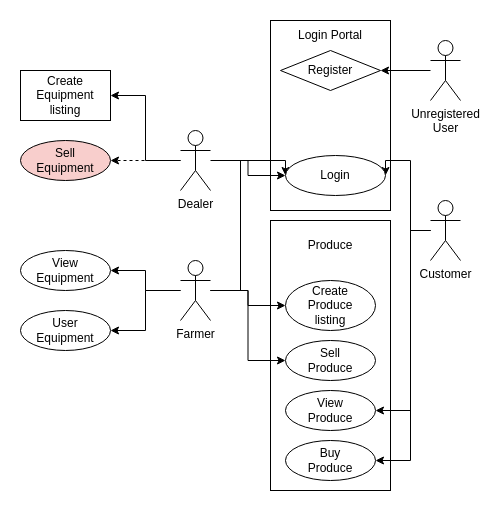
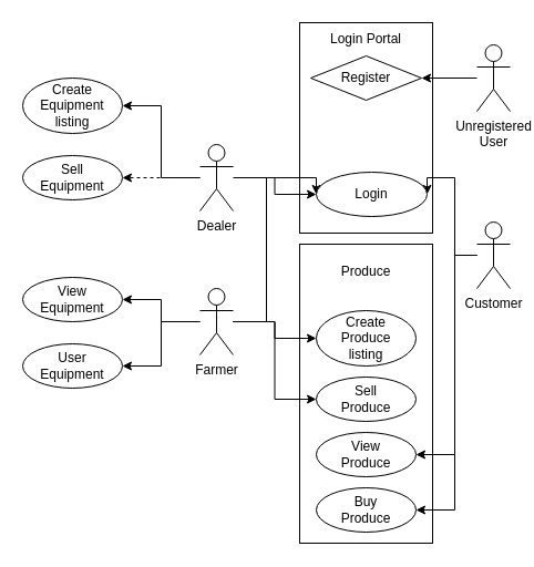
- <mxCell id="28" value="Create&lt;div&gt;Equipment&lt;/div&gt;&lt;div&gt;listing&lt;/div&gt;" style="whiteSpace=wrap;html=1;rounded=0;" vertex="1" parent="1"><mxGeometry x="20" y="70" width="90" height="50" as="geometry" /></mxCell>
+ <mxCell id="28" value="Create&lt;div&gt;Equipment&lt;/div&gt;&lt;div&gt;listing&lt;/div&gt;" style="ellipse;whiteSpace=wrap;html=1;" vertex="1" parent="1"><mxGeometry x="20" y="70" width="90" height="50" as="geometry" /></mxCell>
- <mxCell id="26" value="Sell&lt;div&gt;Equipment&lt;/div&gt;" style="ellipse;whiteSpace=wrap;html=1;fillColor=#f8cecc;" vertex="1" parent="1"><mxGeometry x="20" y="140" width="90" height="40" as="geometry" /></mxCell>
+ <mxCell id="26" value="Sell&lt;div&gt;Equipment&lt;/div&gt;" style="ellipse;whiteSpace=wrap;html=1;" vertex="1" parent="1"><mxGeometry x="20" y="140" width="90" height="40" as="geometry" /></mxCell>
